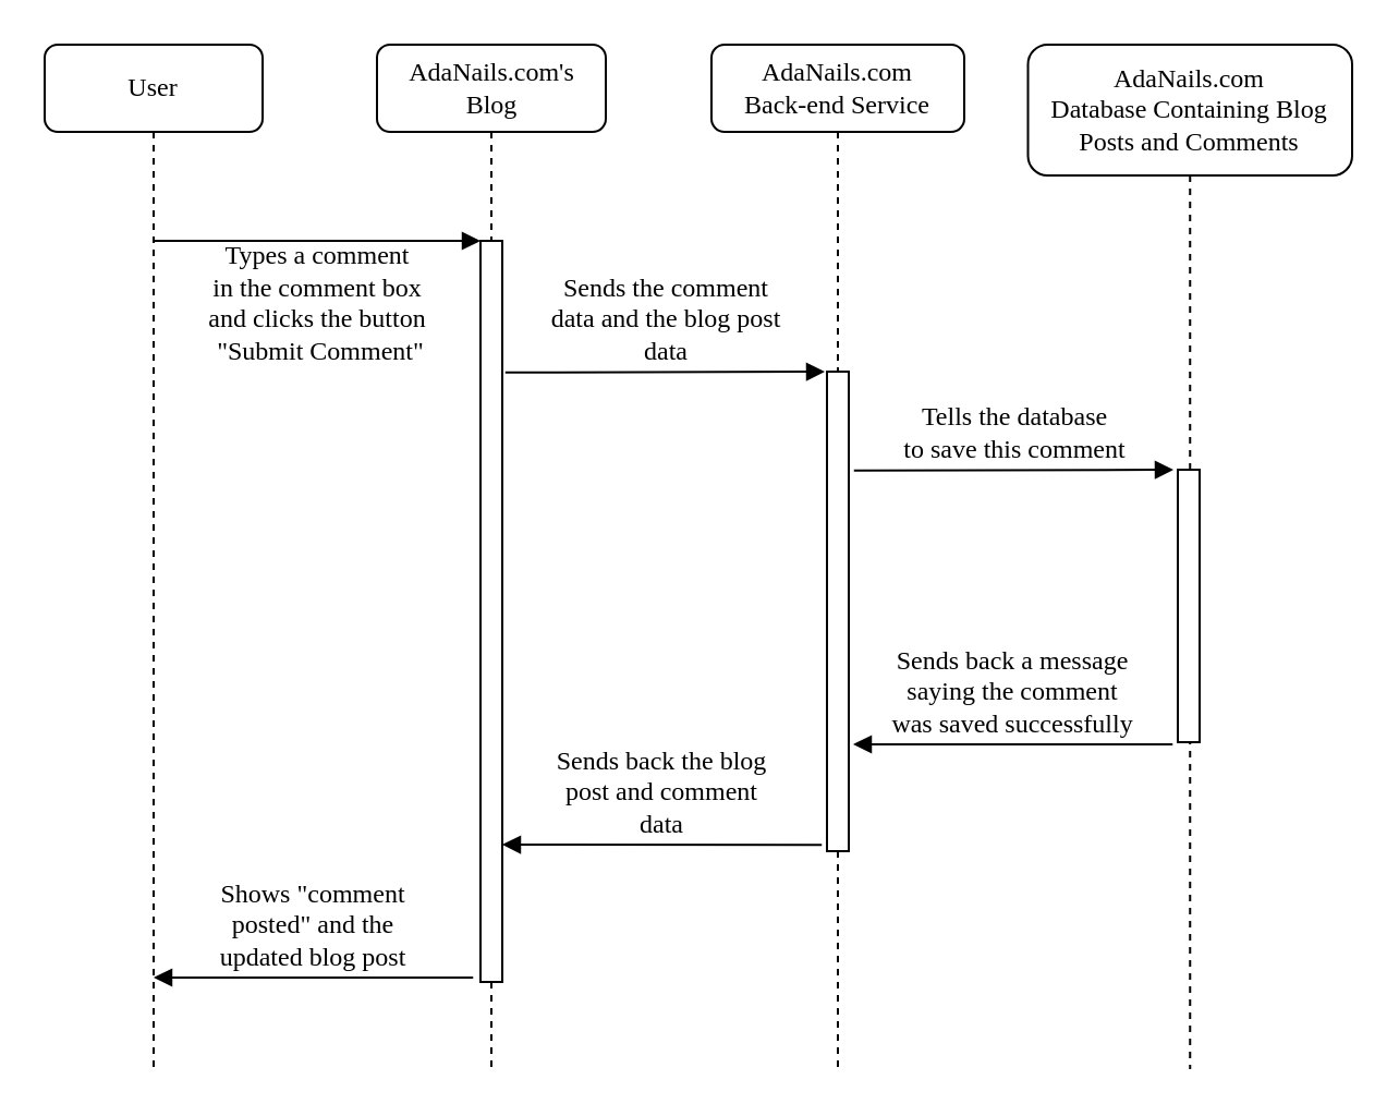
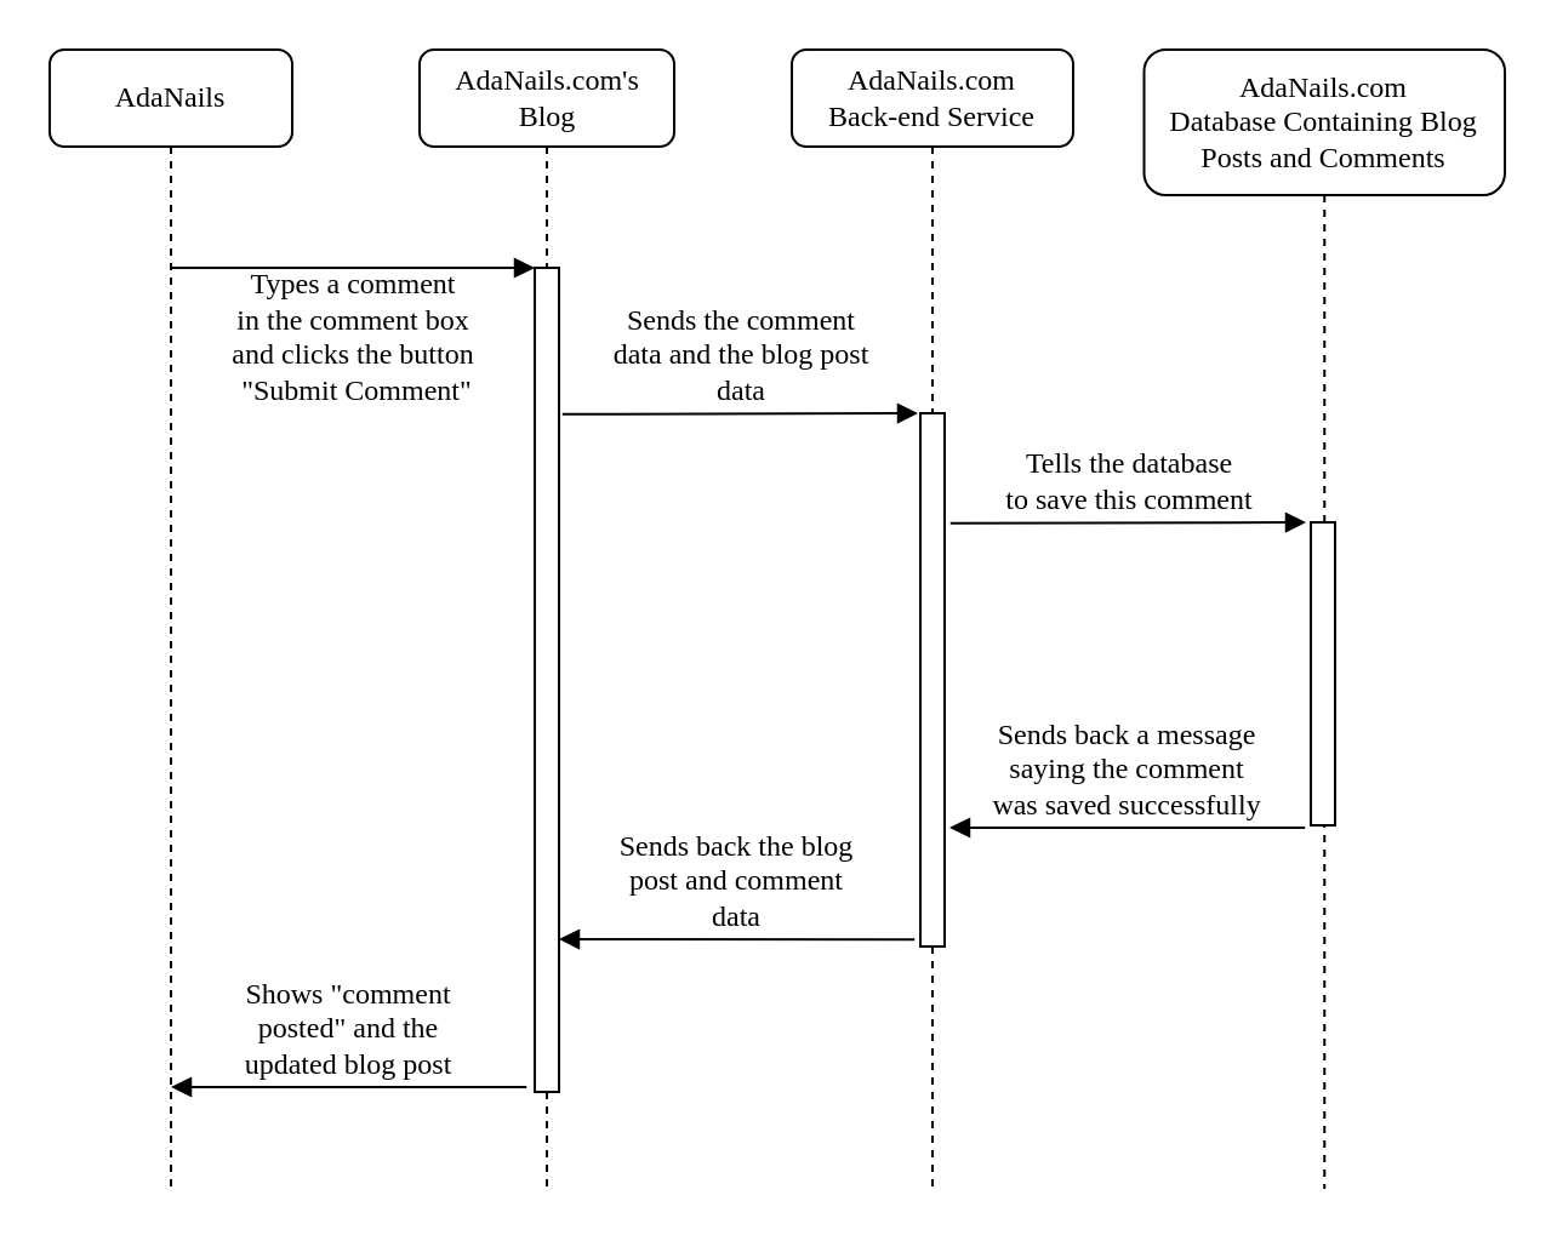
- <mxCell id="6" value="User" style="shape=umlLifeline;perimeter=lifelinePerimeter;whiteSpace=wrap;html=1;container=1;collapsible=0;recursiveResize=0;outlineConnect=0;rounded=1;shadow=0;comic=0;labelBackgroundColor=none;strokeWidth=1;fontFamily=Verdana;fontSize=12;align=center;" vertex="1" parent="1"><mxGeometry x="20" y="20" width="100" height="470" as="geometry" /></mxCell>
+ <mxCell id="6" value="AdaNails" style="shape=umlLifeline;perimeter=lifelinePerimeter;whiteSpace=wrap;html=1;container=1;collapsible=0;recursiveResize=0;outlineConnect=0;rounded=1;shadow=0;comic=0;labelBackgroundColor=none;strokeWidth=1;fontFamily=Verdana;fontSize=12;align=center;" vertex="1" parent="1"><mxGeometry x="20" y="20" width="100" height="470" as="geometry" /></mxCell>
